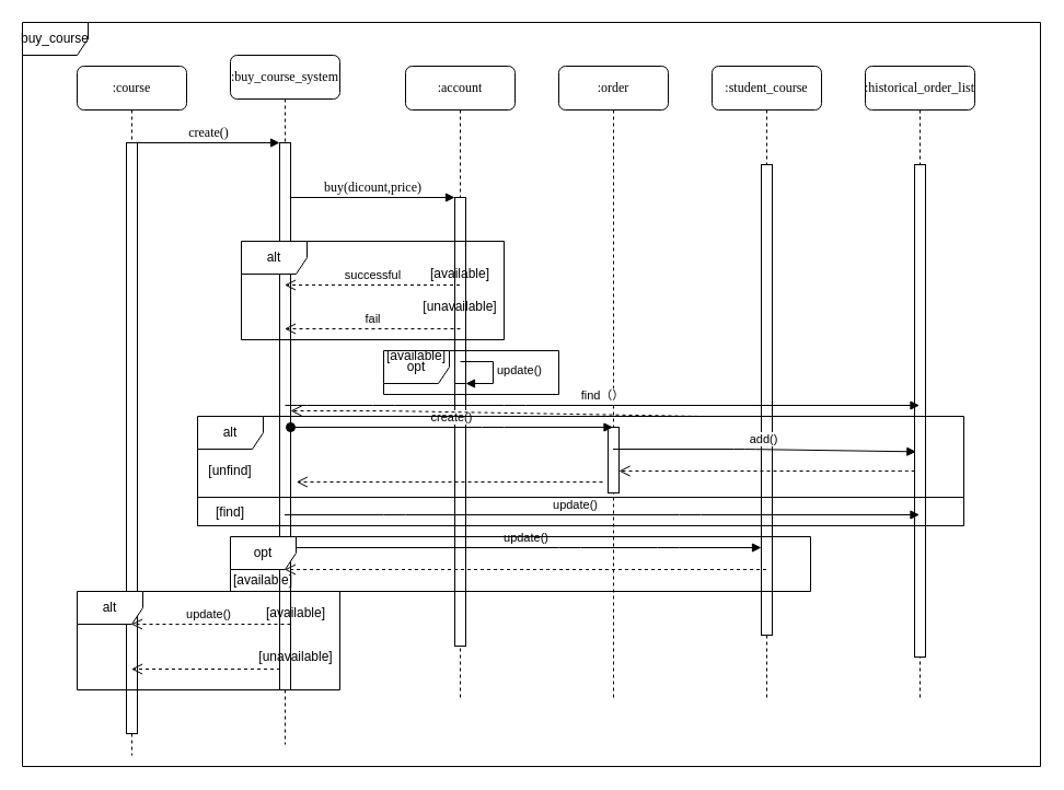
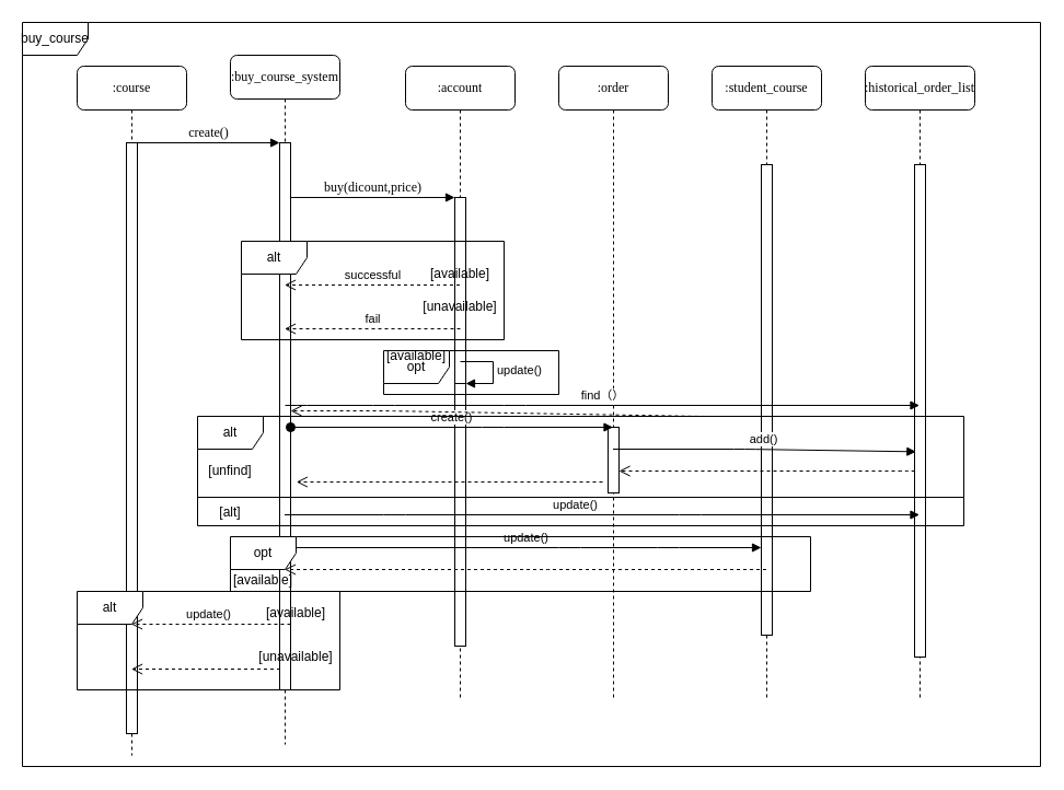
- <mxCell id="43" value="[find]" style="text;html=1;strokeColor=none;fillColor=none;align=center;verticalAlign=middle;whiteSpace=wrap;rounded=0;" vertex="1" parent="1"><mxGeometry x="190" y="458" width="40" height="20" as="geometry" /></mxCell>
+ <mxCell id="43" value="[alt]" style="text;html=1;strokeColor=none;fillColor=none;align=center;verticalAlign=middle;whiteSpace=wrap;rounded=0;" vertex="1" parent="1"><mxGeometry x="190" y="458" width="40" height="20" as="geometry" /></mxCell>
